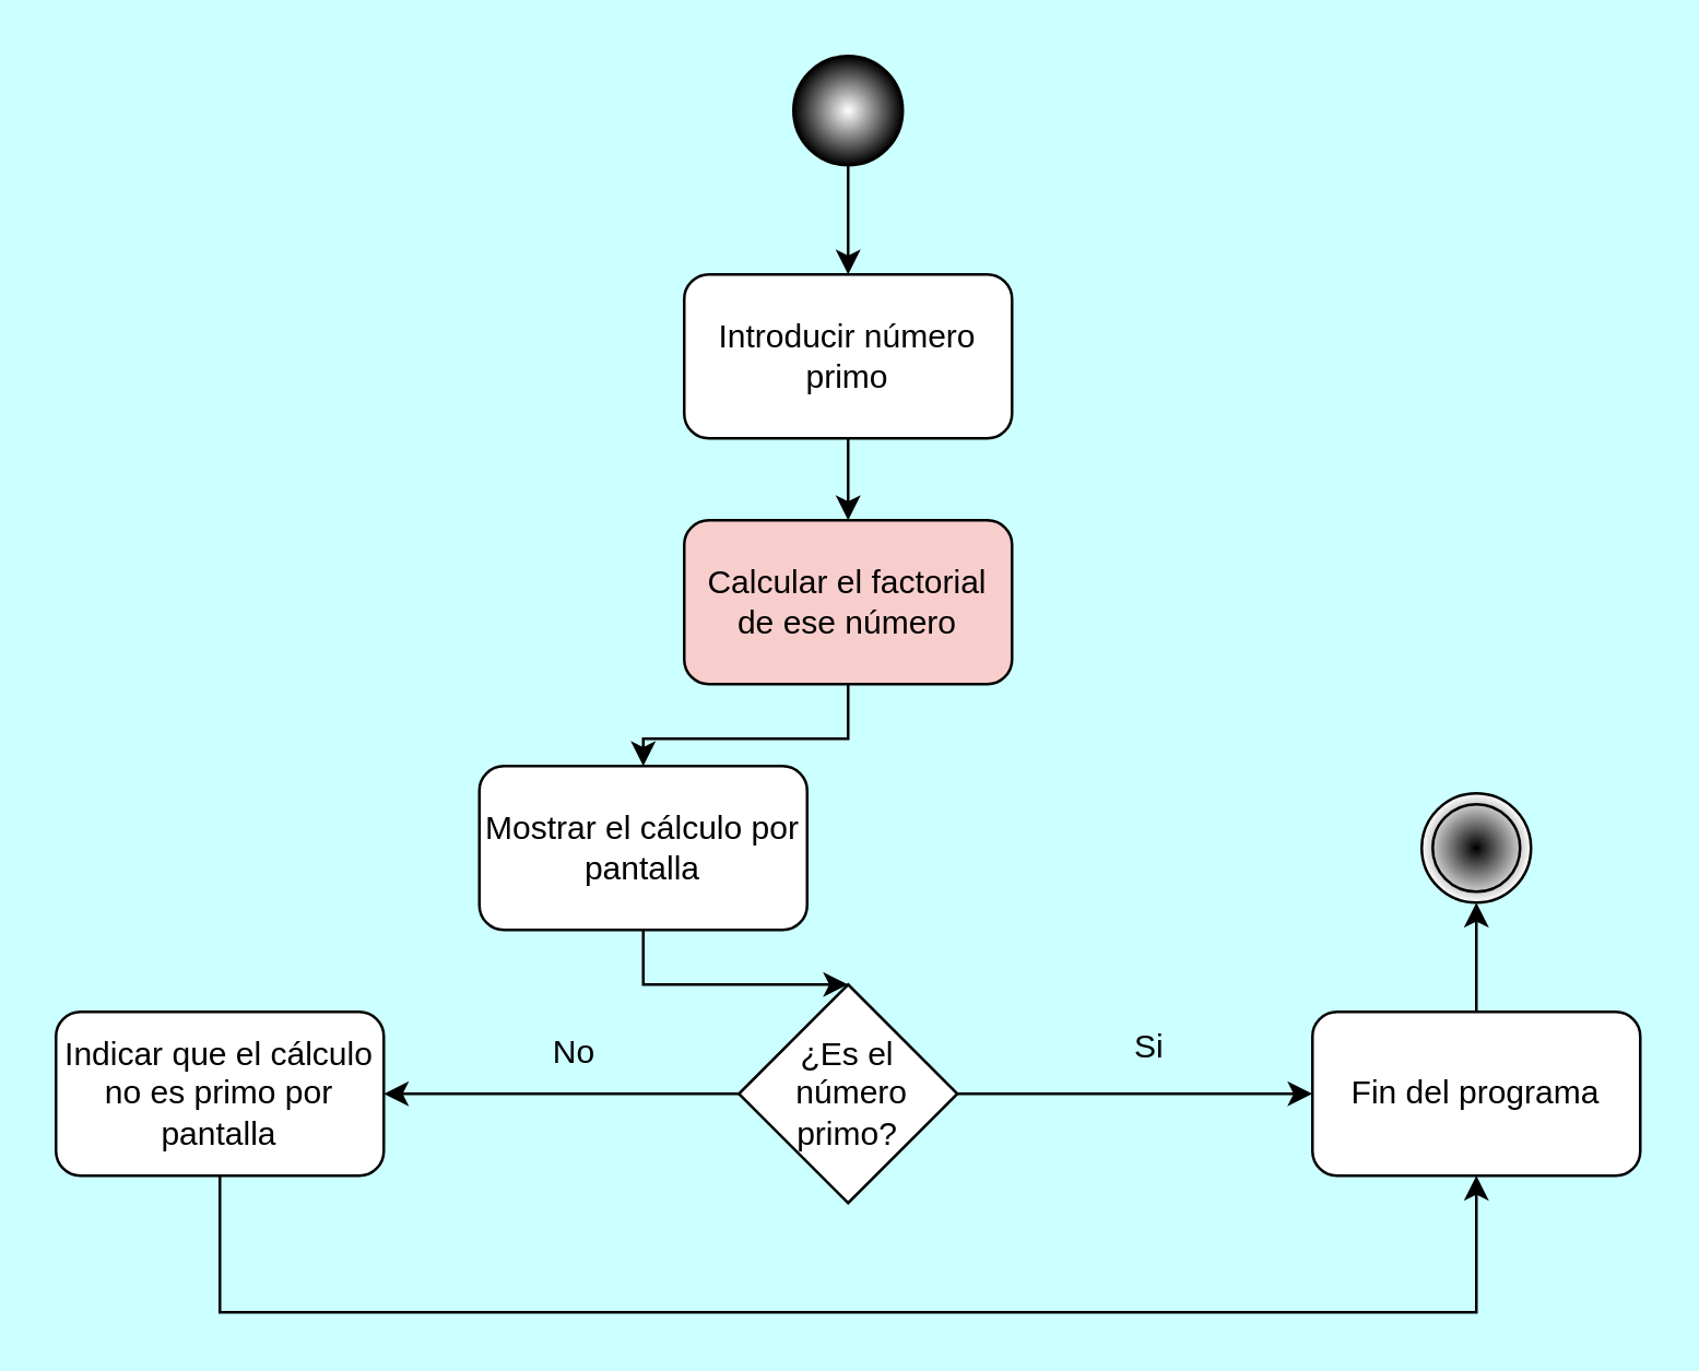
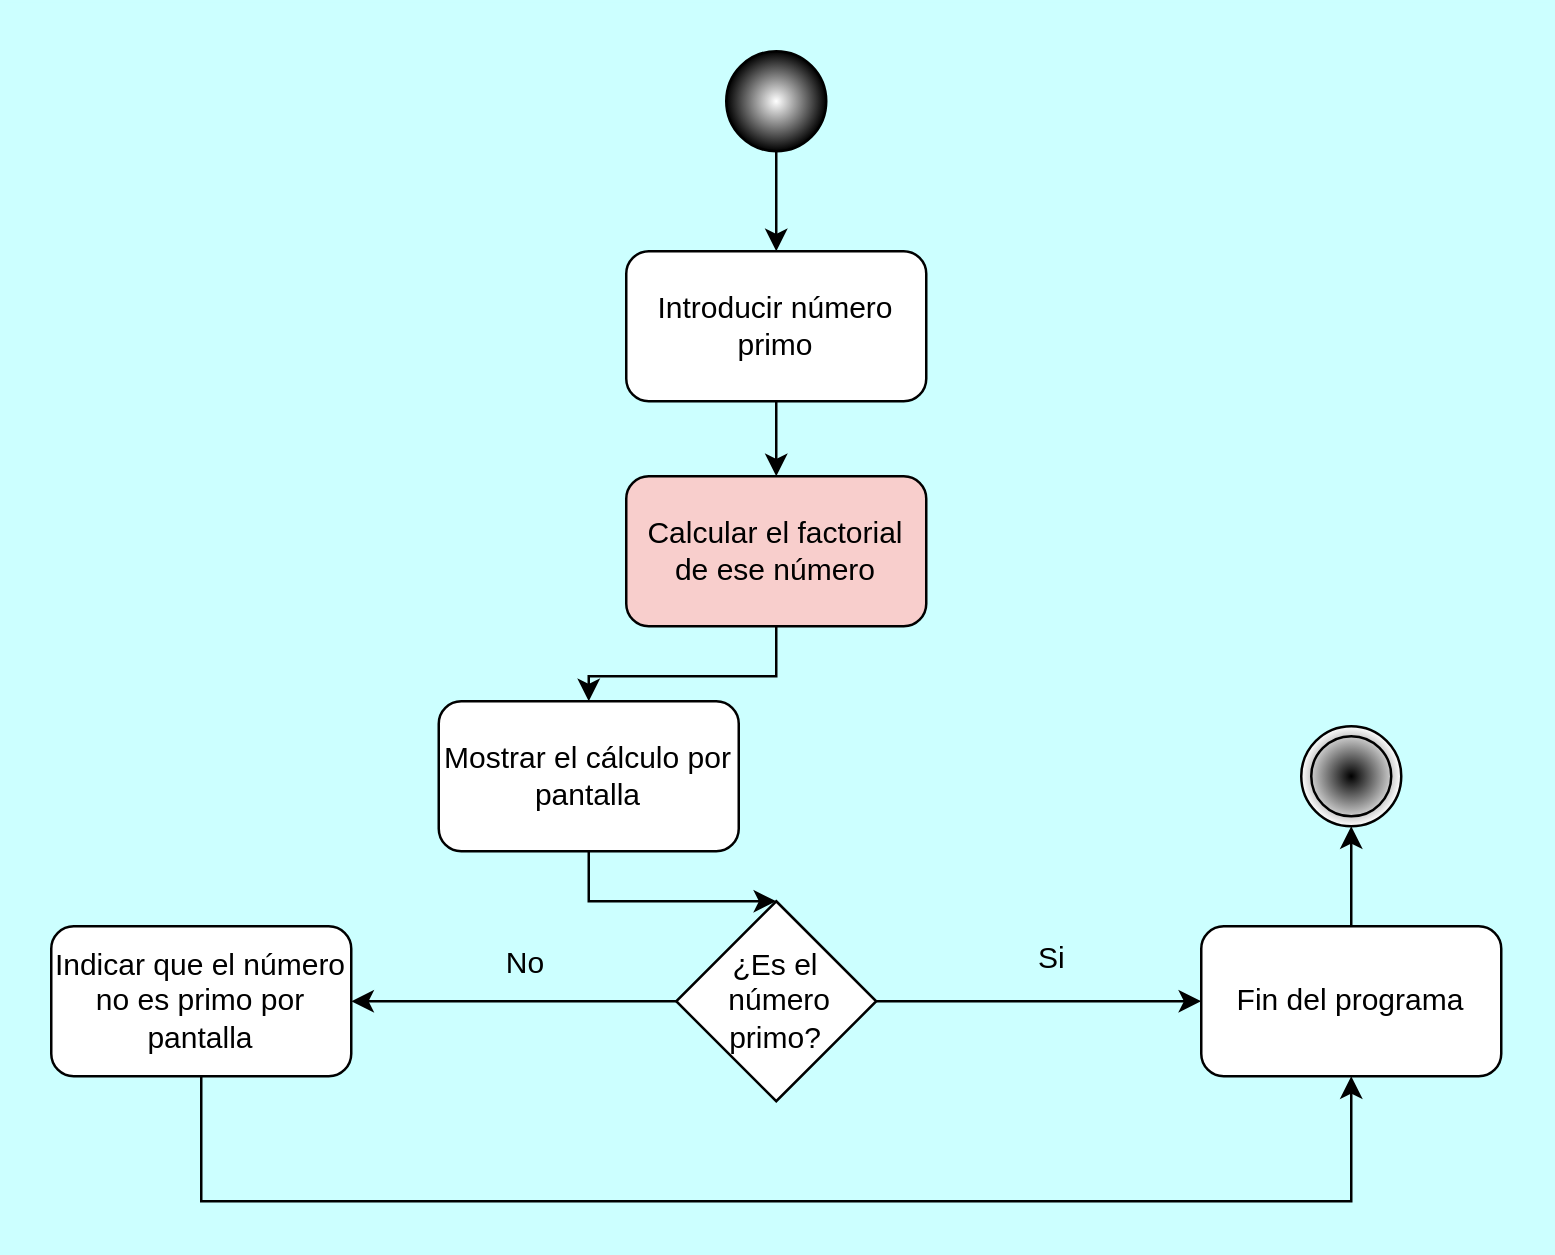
- <mxCell id="12" value="Indicar que el cálculo no es primo por pantalla" style="rounded=1;whiteSpace=wrap;html=1;" parent="1" vertex="1"><mxGeometry x="20" y="370" width="120" height="60" as="geometry" /></mxCell>
+ <mxCell id="12" value="Indicar que el número no es primo por pantalla" style="rounded=1;whiteSpace=wrap;html=1;" parent="1" vertex="1"><mxGeometry x="20" y="370" width="120" height="60" as="geometry" /></mxCell>
